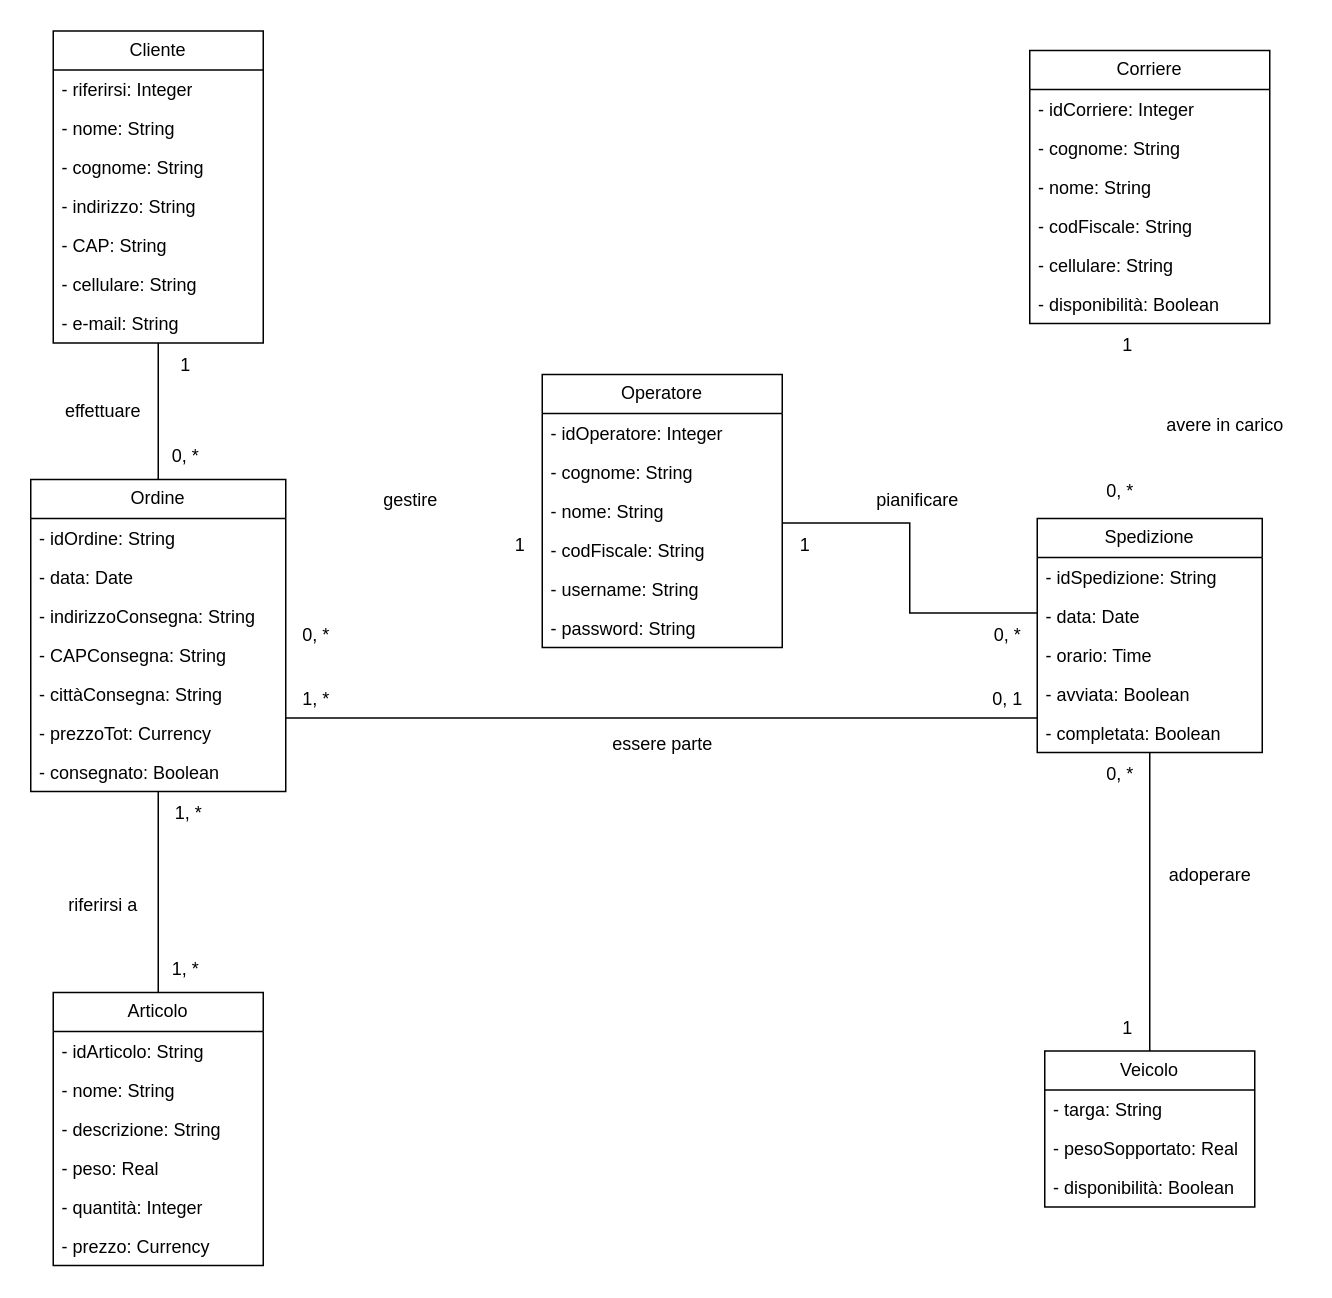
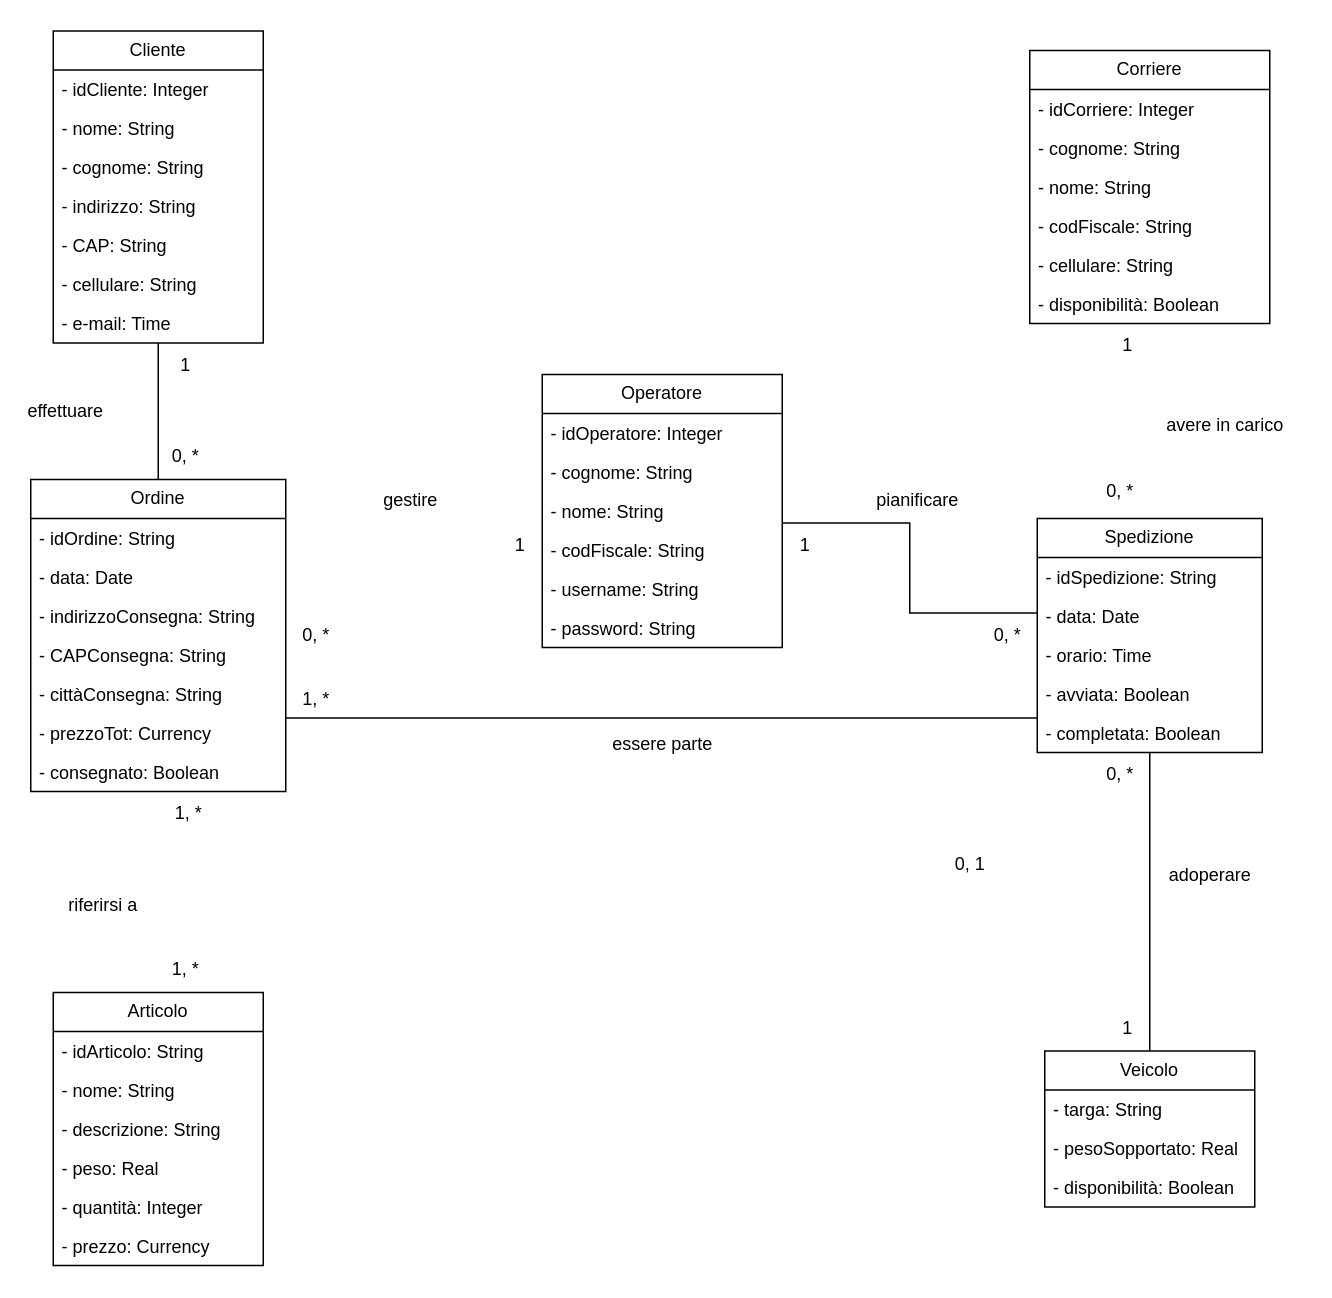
- <mxCell id="12" value="- riferirsi: Integer" style="text;strokeColor=none;fillColor=none;align=left;verticalAlign=top;spacingLeft=4;spacingRight=4;overflow=hidden;rotatable=0;points=[[0,0.5],[1,0.5]];portConstraint=eastwest;whiteSpace=wrap;html=1;" parent="11" vertex="1"><mxGeometry y="26" width="140" height="26" as="geometry" /></mxCell>
+ <mxCell id="12" value="- idCliente: Integer" style="text;strokeColor=none;fillColor=none;align=left;verticalAlign=top;spacingLeft=4;spacingRight=4;overflow=hidden;rotatable=0;points=[[0,0.5],[1,0.5]];portConstraint=eastwest;whiteSpace=wrap;html=1;" parent="11" vertex="1"><mxGeometry y="26" width="140" height="26" as="geometry" /></mxCell>
- <mxCell id="18" value="- e-mail: String" style="text;strokeColor=none;fillColor=none;align=left;verticalAlign=top;spacingLeft=4;spacingRight=4;overflow=hidden;rotatable=0;points=[[0,0.5],[1,0.5]];portConstraint=eastwest;whiteSpace=wrap;html=1;" parent="11" vertex="1"><mxGeometry y="182" width="140" height="26" as="geometry" /></mxCell>
+ <mxCell id="18" value="- e-mail: Time" style="text;strokeColor=none;fillColor=none;align=left;verticalAlign=top;spacingLeft=4;spacingRight=4;overflow=hidden;rotatable=0;points=[[0,0.5],[1,0.5]];portConstraint=eastwest;whiteSpace=wrap;html=1;" parent="11" vertex="1"><mxGeometry y="182" width="140" height="26" as="geometry" /></mxCell>
- <mxCell id="32" value="effettuare" style="text;html=1;align=center;verticalAlign=middle;resizable=0;points=[];autosize=1;strokeColor=none;fillColor=none;" parent="1" vertex="1"><mxGeometry x="33" y="259" width="70" height="30" as="geometry" /></mxCell>
+ <mxCell id="32" value="effettuare" style="text;html=1;align=center;verticalAlign=middle;resizable=0;points=[];autosize=1;strokeColor=none;fillColor=none;" parent="1" vertex="1"><mxGeometry x="8" y="259" width="70" height="30" as="geometry" /></mxCell>
- <mxCell id="74" value="0, 1" style="text;html=1;align=center;verticalAlign=middle;resizable=0;points=[];autosize=1;strokeColor=none;fillColor=none;" parent="1" vertex="1"><mxGeometry x="651" y="451" width="40" height="30" as="geometry" /></mxCell>
+ <mxCell id="74" value="0, 1" style="text;html=1;align=center;verticalAlign=middle;resizable=0;points=[];autosize=1;strokeColor=none;fillColor=none;" parent="1" vertex="1"><mxGeometry x="626" y="561" width="40" height="30" as="geometry" /></mxCell>
- <mxCell id="2" style="edgeStyle=orthogonalEdgeStyle;rounded=0;orthogonalLoop=1;jettySize=auto;html=1;endArrow=none;endFill=0;" parent="1" source="3" target="19" edge="1"><mxGeometry relative="1" as="geometry" /></mxCell>
